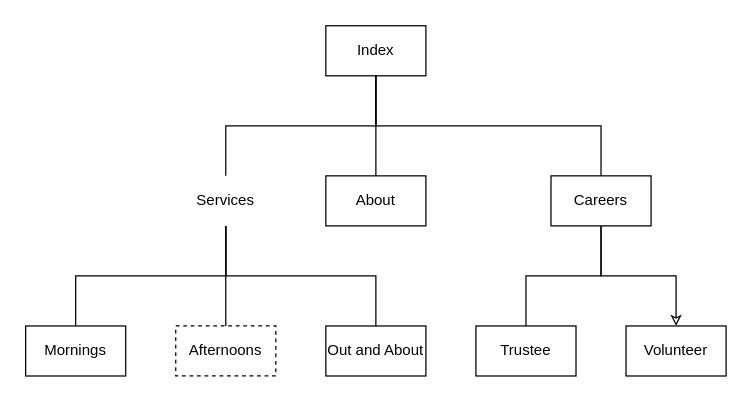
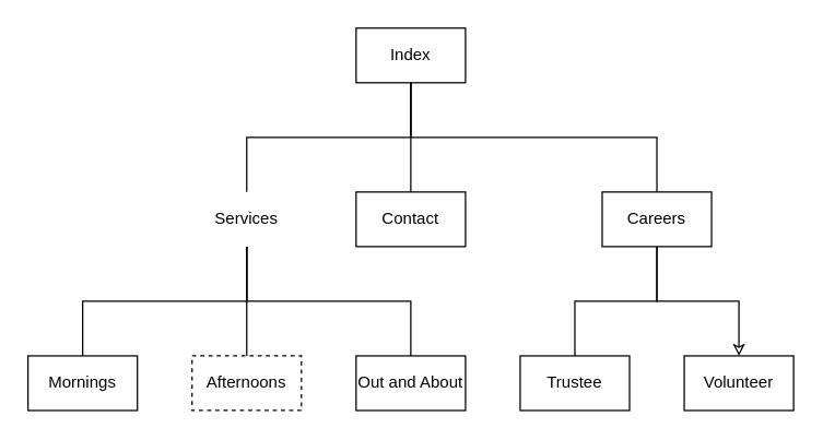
- <mxCell id="11" value="About" style="rounded=0;whiteSpace=wrap;html=1;fillColor=none;" vertex="1" parent="1"><mxGeometry x="260" y="140" width="80" height="40" as="geometry" /></mxCell>
+ <mxCell id="11" value="Contact" style="rounded=0;whiteSpace=wrap;html=1;fillColor=none;" vertex="1" parent="1"><mxGeometry x="260" y="140" width="80" height="40" as="geometry" /></mxCell>
